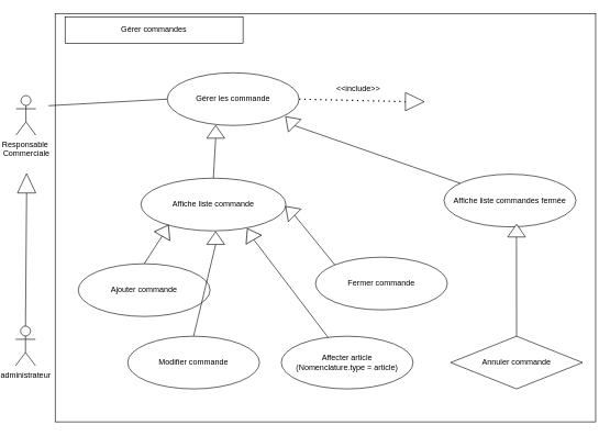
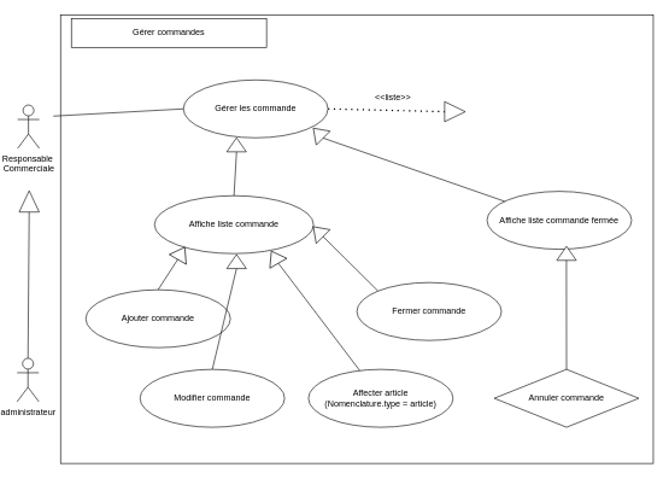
- <mxCell id="12" value="&amp;lt;&amp;lt;include&amp;gt;&amp;gt;" style="text;html=1;strokeColor=none;fillColor=none;align=center;verticalAlign=middle;whiteSpace=wrap;rounded=0;" vertex="1" parent="1"><mxGeometry x="520" y="124.66" width="40" height="20" as="geometry" /></mxCell>
+ <mxCell id="12" value="&amp;lt;&amp;lt;liste&amp;gt;&amp;gt;" style="text;html=1;strokeColor=none;fillColor=none;align=center;verticalAlign=middle;whiteSpace=wrap;rounded=0;" vertex="1" parent="1"><mxGeometry x="520" y="124.66" width="40" height="20" as="geometry" /></mxCell>
- <mxCell id="17" value="Affiche liste commandes fermée" style="ellipse;whiteSpace=wrap;html=1;" vertex="1" parent="1"><mxGeometry x="670" y="264" width="200" height="80" as="geometry" /></mxCell>
+ <mxCell id="17" value="Affiche liste commande fermée" style="ellipse;whiteSpace=wrap;html=1;" vertex="1" parent="1"><mxGeometry x="670" y="264" width="200" height="80" as="geometry" /></mxCell>
- <mxCell id="20" value="Fermer commande" style="ellipse;whiteSpace=wrap;html=1;" vertex="1" parent="1"><mxGeometry x="475" y="390" width="200" height="80" as="geometry" /></mxCell>
+ <mxCell id="20" value="Fermer commande" style="ellipse;whiteSpace=wrap;html=1;" vertex="1" parent="1"><mxGeometry x="490" y="390" width="200" height="80" as="geometry" /></mxCell>
